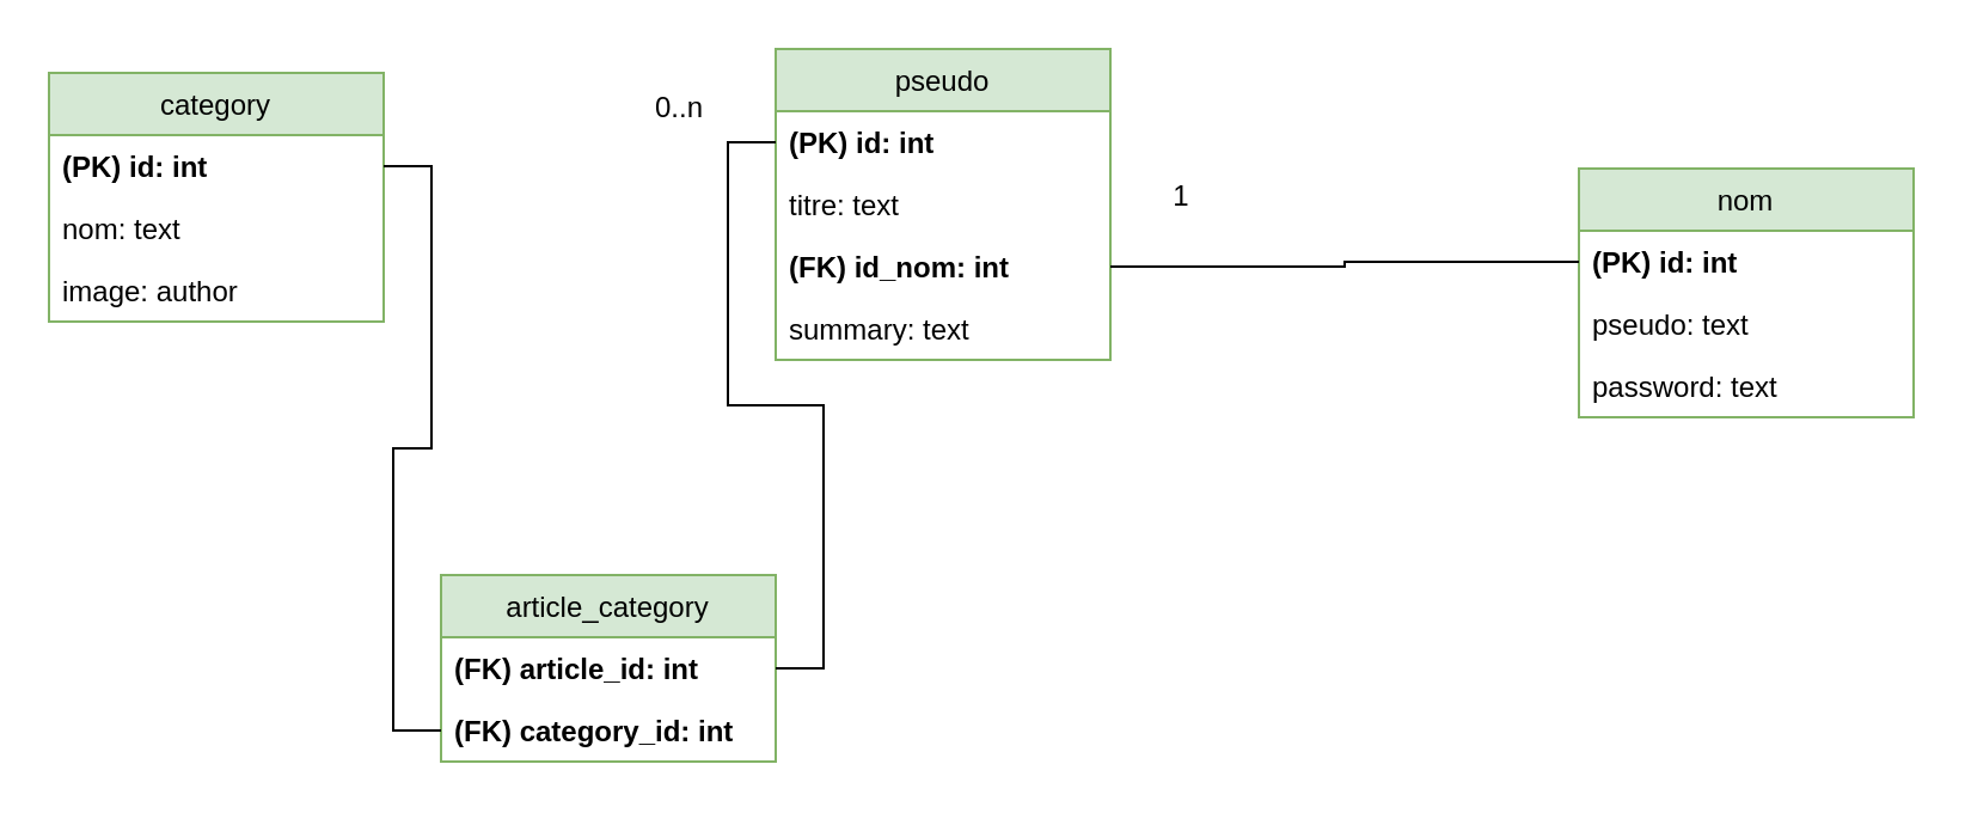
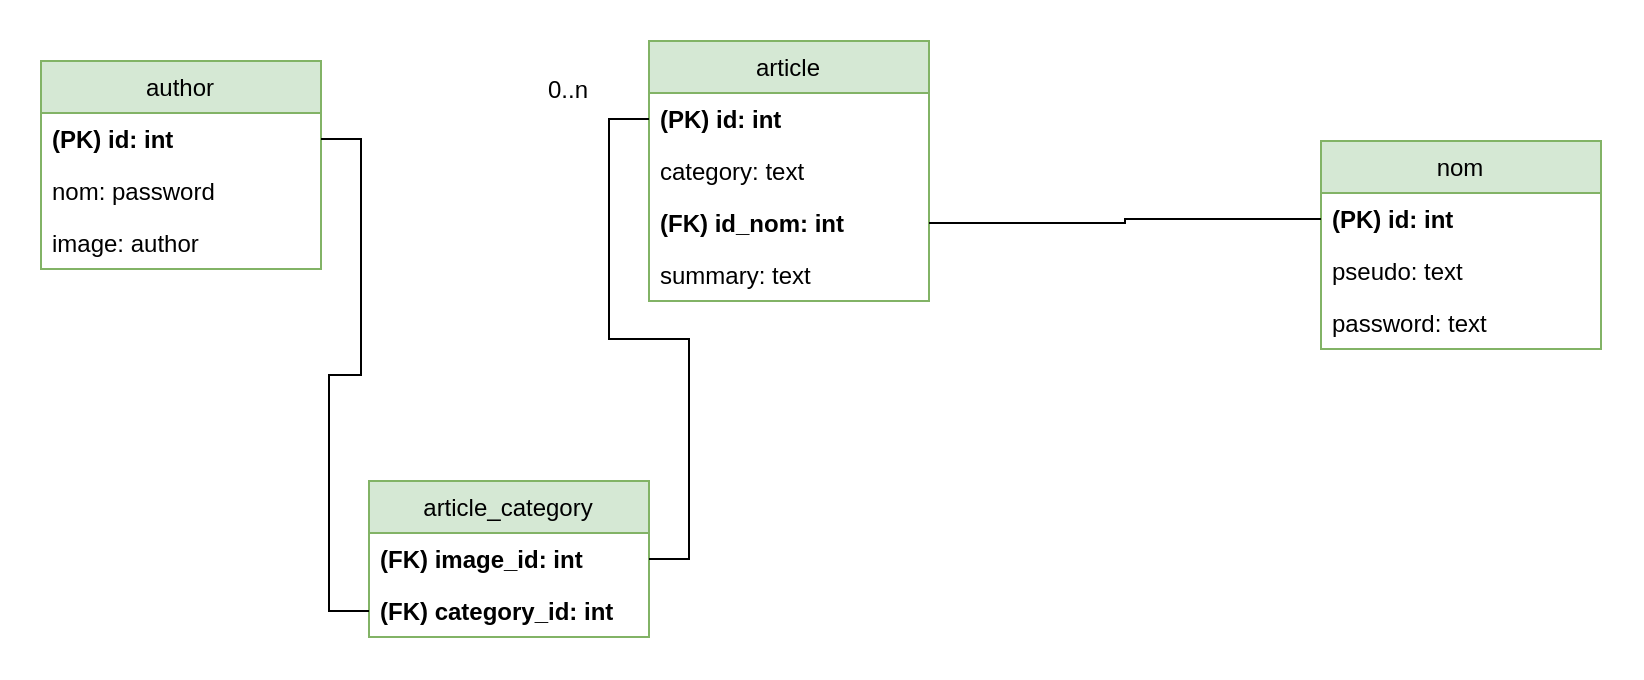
- <mxCell id="2" value="pseudo" style="swimlane;fontStyle=0;childLayout=stackLayout;horizontal=1;startSize=26;fillColor=#d5e8d4;horizontalStack=0;resizeParent=1;resizeParentMax=0;resizeLast=0;collapsible=1;marginBottom=0;strokeColor=#82b366;" vertex="1" parent="1"><mxGeometry x="324" y="20" width="140" height="130" as="geometry" /></mxCell>
+ <mxCell id="2" value="article" style="swimlane;fontStyle=0;childLayout=stackLayout;horizontal=1;startSize=26;fillColor=#d5e8d4;horizontalStack=0;resizeParent=1;resizeParentMax=0;resizeLast=0;collapsible=1;marginBottom=0;strokeColor=#82b366;" vertex="1" parent="1"><mxGeometry x="324" y="20" width="140" height="130" as="geometry" /></mxCell>
- <mxCell id="12" value="category" style="swimlane;fontStyle=0;childLayout=stackLayout;horizontal=1;startSize=26;fillColor=#d5e8d4;horizontalStack=0;resizeParent=1;resizeParentMax=0;resizeLast=0;collapsible=1;marginBottom=0;strokeColor=#82b366;" vertex="1" parent="1"><mxGeometry x="20" y="30" width="140" height="104" as="geometry" /></mxCell>
+ <mxCell id="12" value="author" style="swimlane;fontStyle=0;childLayout=stackLayout;horizontal=1;startSize=26;fillColor=#d5e8d4;horizontalStack=0;resizeParent=1;resizeParentMax=0;resizeLast=0;collapsible=1;marginBottom=0;strokeColor=#82b366;" vertex="1" parent="1"><mxGeometry x="20" y="30" width="140" height="104" as="geometry" /></mxCell>
- <mxCell id="21" value="1" style="text;html=1;strokeColor=none;fillColor=none;align=center;verticalAlign=middle;whiteSpace=wrap;rounded=0;" vertex="1" parent="1"><mxGeometry x="464" y="67" width="60" height="30" as="geometry" /></mxCell>
- <mxCell id="4" value="titre: text" style="text;strokeColor=none;fillColor=none;align=left;verticalAlign=top;spacingLeft=4;spacingRight=4;overflow=hidden;rotatable=0;points=[[0,0.5],[1,0.5]];portConstraint=eastwest;" vertex="1" parent="2"><mxGeometry y="52" width="140" height="26" as="geometry" /></mxCell>
+ <mxCell id="4" value="category: text" style="text;strokeColor=none;fillColor=none;align=left;verticalAlign=top;spacingLeft=4;spacingRight=4;overflow=hidden;rotatable=0;points=[[0,0.5],[1,0.5]];portConstraint=eastwest;" vertex="1" parent="2"><mxGeometry y="52" width="140" height="26" as="geometry" /></mxCell>
- <mxCell id="14" value="nom: text" style="text;strokeColor=none;fillColor=none;align=left;verticalAlign=top;spacingLeft=4;spacingRight=4;overflow=hidden;rotatable=0;points=[[0,0.5],[1,0.5]];portConstraint=eastwest;" vertex="1" parent="12"><mxGeometry y="52" width="140" height="26" as="geometry" /></mxCell>
+ <mxCell id="14" value="nom: password" style="text;strokeColor=none;fillColor=none;align=left;verticalAlign=top;spacingLeft=4;spacingRight=4;overflow=hidden;rotatable=0;points=[[0,0.5],[1,0.5]];portConstraint=eastwest;" vertex="1" parent="12"><mxGeometry y="52" width="140" height="26" as="geometry" /></mxCell>
- <mxCell id="17" value="(FK) article_id: int" style="text;strokeColor=none;fillColor=none;align=left;verticalAlign=top;spacingLeft=4;spacingRight=4;overflow=hidden;rotatable=0;points=[[0,0.5],[1,0.5]];portConstraint=eastwest;fontStyle=1" vertex="1" parent="16"><mxGeometry y="26" width="140" height="26" as="geometry" /></mxCell>
+ <mxCell id="17" value="(FK) image_id: int" style="text;strokeColor=none;fillColor=none;align=left;verticalAlign=top;spacingLeft=4;spacingRight=4;overflow=hidden;rotatable=0;points=[[0,0.5],[1,0.5]];portConstraint=eastwest;fontStyle=1" vertex="1" parent="16"><mxGeometry y="26" width="140" height="26" as="geometry" /></mxCell>
